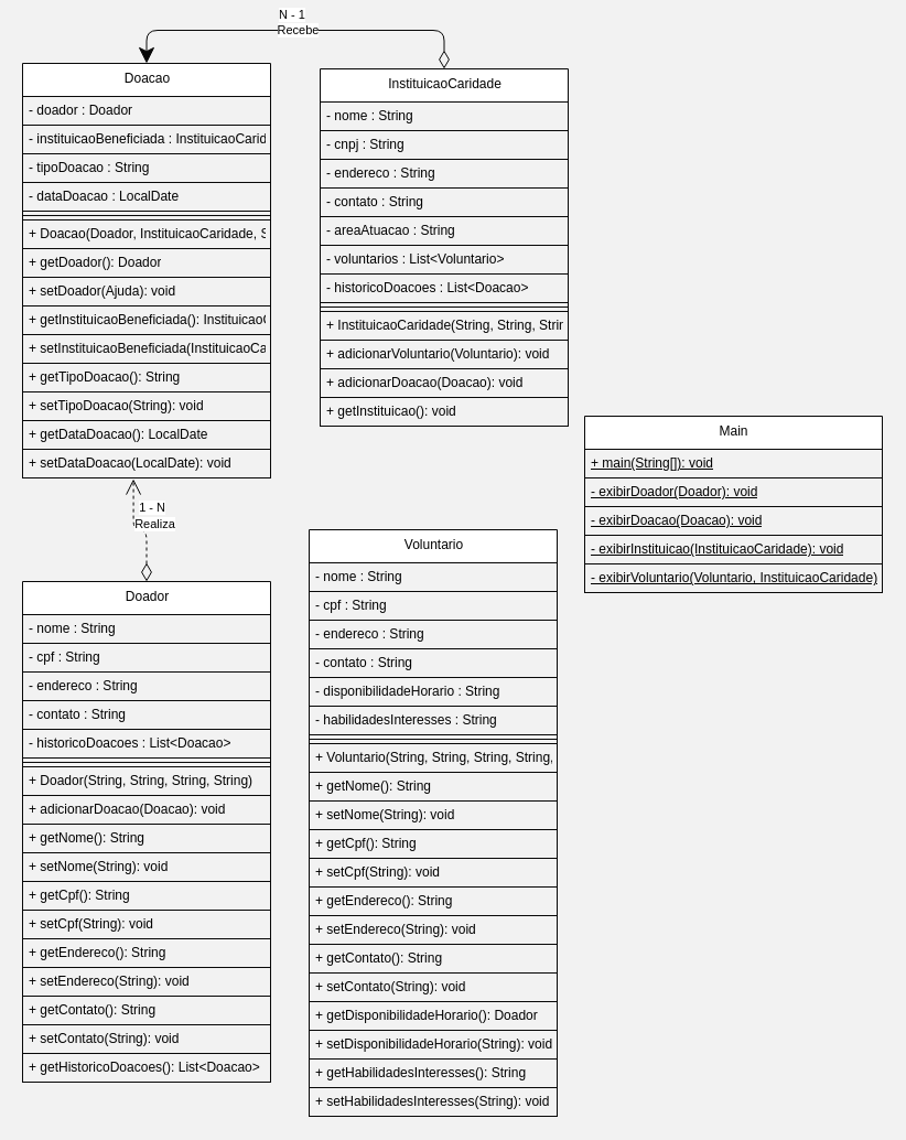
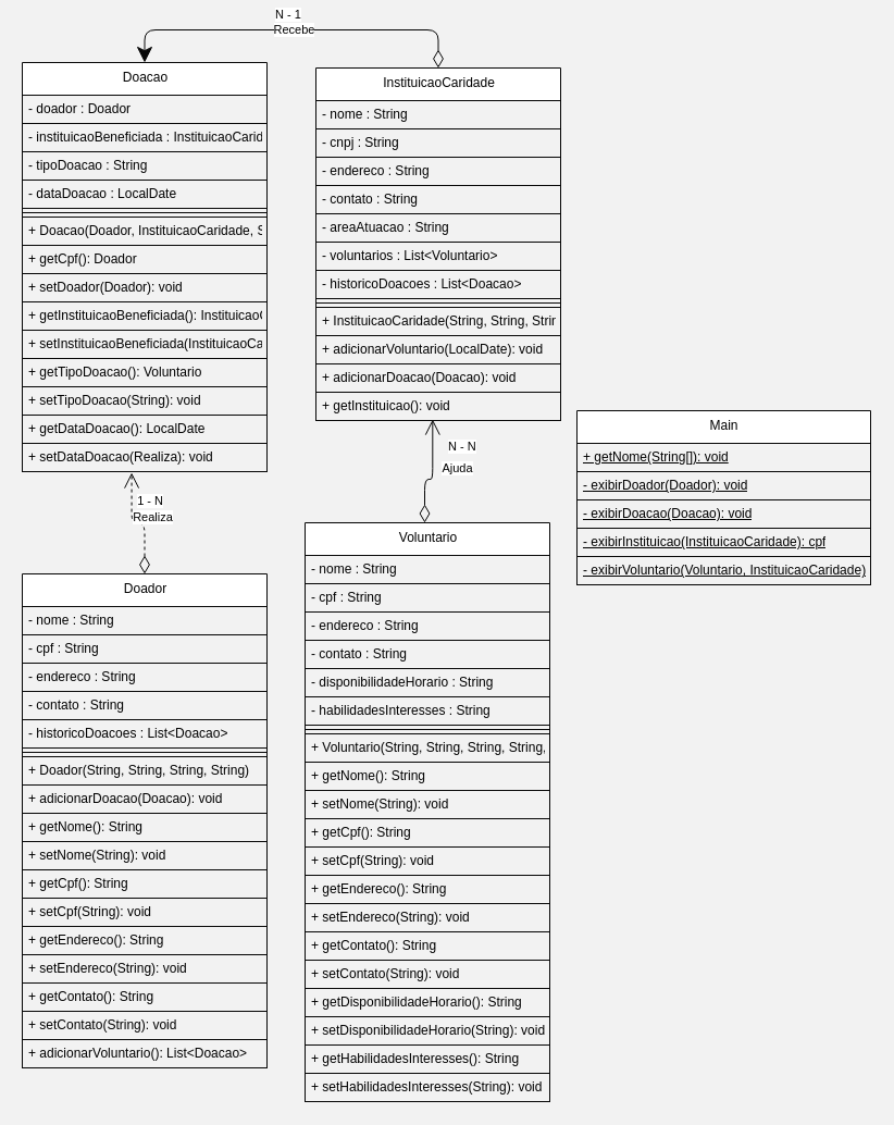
- <mxCell id="15" value="+ getDoador(): Doador" style="text;html=1;strokeColor=#080808;fillColor=none;align=left;verticalAlign=middle;spacingLeft=4;spacingRight=4;overflow=hidden;rotatable=0;points=[[0,0.5],[1,0.5]];portConstraint=eastwest;shadow=0;" parent="8" vertex="1"><mxGeometry y="168" width="225" height="26" as="geometry" /></mxCell>
+ <mxCell id="15" value="+ getCpf(): Doador" style="text;html=1;strokeColor=#080808;fillColor=none;align=left;verticalAlign=middle;spacingLeft=4;spacingRight=4;overflow=hidden;rotatable=0;points=[[0,0.5],[1,0.5]];portConstraint=eastwest;shadow=0;" parent="8" vertex="1"><mxGeometry y="168" width="225" height="26" as="geometry" /></mxCell>
- <mxCell id="16" value="+ setDoador(Ajuda): void" style="text;html=1;strokeColor=#080808;fillColor=none;align=left;verticalAlign=middle;spacingLeft=4;spacingRight=4;overflow=hidden;rotatable=0;points=[[0,0.5],[1,0.5]];portConstraint=eastwest;shadow=0;" parent="8" vertex="1"><mxGeometry y="194" width="225" height="26" as="geometry" /></mxCell>
+ <mxCell id="16" value="+ setDoador(Doador): void" style="text;html=1;strokeColor=#080808;fillColor=none;align=left;verticalAlign=middle;spacingLeft=4;spacingRight=4;overflow=hidden;rotatable=0;points=[[0,0.5],[1,0.5]];portConstraint=eastwest;shadow=0;" parent="8" vertex="1"><mxGeometry y="194" width="225" height="26" as="geometry" /></mxCell>
- <mxCell id="51" value="+ adicionarVoluntario(Voluntario): void" style="text;html=1;strokeColor=#080808;fillColor=none;align=left;verticalAlign=middle;spacingLeft=4;spacingRight=4;overflow=hidden;rotatable=0;points=[[0,0.5],[1,0.5]];portConstraint=eastwest;shadow=0;" parent="41" vertex="1"><mxGeometry y="246" width="225" height="26" as="geometry" /></mxCell>
+ <mxCell id="51" value="+ adicionarVoluntario(LocalDate): void" style="text;html=1;strokeColor=#080808;fillColor=none;align=left;verticalAlign=middle;spacingLeft=4;spacingRight=4;overflow=hidden;rotatable=0;points=[[0,0.5],[1,0.5]];portConstraint=eastwest;shadow=0;" parent="41" vertex="1"><mxGeometry y="246" width="225" height="26" as="geometry" /></mxCell>
- <mxCell id="19" value="+ getTipoDoacao(): String" style="text;html=1;strokeColor=#080808;fillColor=none;align=left;verticalAlign=middle;spacingLeft=4;spacingRight=4;overflow=hidden;rotatable=0;points=[[0,0.5],[1,0.5]];portConstraint=eastwest;shadow=0;" parent="8" vertex="1"><mxGeometry y="272" width="225" height="26" as="geometry" /></mxCell>
+ <mxCell id="19" value="+ getTipoDoacao(): Voluntario" style="text;html=1;strokeColor=#080808;fillColor=none;align=left;verticalAlign=middle;spacingLeft=4;spacingRight=4;overflow=hidden;rotatable=0;points=[[0,0.5],[1,0.5]];portConstraint=eastwest;shadow=0;" parent="8" vertex="1"><mxGeometry y="272" width="225" height="26" as="geometry" /></mxCell>
- <mxCell id="22" value="+ setDataDoacao(LocalDate): void" style="text;html=1;strokeColor=#080808;fillColor=none;align=left;verticalAlign=middle;spacingLeft=4;spacingRight=4;overflow=hidden;rotatable=0;points=[[0,0.5],[1,0.5]];portConstraint=eastwest;shadow=0;" parent="8" vertex="1"><mxGeometry y="350" width="225" height="26" as="geometry" /></mxCell>
+ <mxCell id="22" value="+ setDataDoacao(Realiza): void" style="text;html=1;strokeColor=#080808;fillColor=none;align=left;verticalAlign=middle;spacingLeft=4;spacingRight=4;overflow=hidden;rotatable=0;points=[[0,0.5],[1,0.5]];portConstraint=eastwest;shadow=0;" parent="8" vertex="1"><mxGeometry y="350" width="225" height="26" as="geometry" /></mxCell>
- <mxCell id="3" value="+ main(String[]): void" style="text;html=1;strokeColor=#080808;fillColor=none;align=left;verticalAlign=middle;spacingLeft=4;spacingRight=4;overflow=hidden;rotatable=0;points=[[0,0.5],[1,0.5]];portConstraint=eastwest;fontStyle=4;shadow=0;" parent="2" vertex="1"><mxGeometry y="30" width="270" height="26" as="geometry" /></mxCell>
+ <mxCell id="3" value="+ getNome(String[]): void" style="text;html=1;strokeColor=#080808;fillColor=none;align=left;verticalAlign=middle;spacingLeft=4;spacingRight=4;overflow=hidden;rotatable=0;points=[[0,0.5],[1,0.5]];portConstraint=eastwest;fontStyle=4;shadow=0;" parent="2" vertex="1"><mxGeometry y="30" width="270" height="26" as="geometry" /></mxCell>
+ <mxCell id="79" value="Ajuda" style="endArrow=open;html=1;endSize=12;startArrow=diamondThin;startSize=14;startFill=0;edgeStyle=orthogonalEdgeStyle;exitX=0.489;exitY=0;exitDx=0;exitDy=0;exitPerimeter=0;entryX=0.477;entryY=0.962;entryDx=0;entryDy=0;entryPerimeter=0;strokeColor=#080808;shadow=0;" parent="1" source="54" target="53" edge="1"><mxGeometry x="0.121" y="-23" relative="1" as="geometry"><mxPoint x="400" y="410.8" as="sourcePoint" /><mxPoint x="560" y="410.8" as="targetPoint" /><Array as="points"><mxPoint x="390" y="433" /><mxPoint x="397" y="433" /></Array><mxPoint as="offset" /></mxGeometry></mxCell>
+ <mxCell id="80" value="N - N" style="edgeLabel;resizable=0;html=1;align=left;verticalAlign=top;strokeColor=#080808;shadow=0;" parent="79" connectable="0" vertex="1"><mxGeometry x="-1" relative="1" as="geometry"><mxPoint x="20" y="-83" as="offset" /></mxGeometry></mxCell>
- <mxCell id="6" value="- exibirInstituicao(InstituicaoCaridade): void" style="text;html=1;strokeColor=#080808;fillColor=none;align=left;verticalAlign=middle;spacingLeft=4;spacingRight=4;overflow=hidden;rotatable=0;points=[[0,0.5],[1,0.5]];portConstraint=eastwest;fontStyle=4;shadow=0;" parent="2" vertex="1"><mxGeometry y="108" width="270" height="26" as="geometry" /></mxCell>
+ <mxCell id="6" value="- exibirInstituicao(InstituicaoCaridade): cpf" style="text;html=1;strokeColor=#080808;fillColor=none;align=left;verticalAlign=middle;spacingLeft=4;spacingRight=4;overflow=hidden;rotatable=0;points=[[0,0.5],[1,0.5]];portConstraint=eastwest;fontStyle=4;shadow=0;" parent="2" vertex="1"><mxGeometry y="108" width="270" height="26" as="geometry" /></mxCell>
- <mxCell id="71" value="+ getDisponibilidadeHorario(): Doador" style="text;html=1;strokeColor=#080808;fillColor=none;align=left;verticalAlign=middle;spacingLeft=4;spacingRight=4;overflow=hidden;rotatable=0;points=[[0,0.5],[1,0.5]];portConstraint=eastwest;shadow=0;" parent="54" vertex="1"><mxGeometry y="428" width="225" height="26" as="geometry" /></mxCell>
+ <mxCell id="71" value="+ getDisponibilidadeHorario(): String" style="text;html=1;strokeColor=#080808;fillColor=none;align=left;verticalAlign=middle;spacingLeft=4;spacingRight=4;overflow=hidden;rotatable=0;points=[[0,0.5],[1,0.5]];portConstraint=eastwest;shadow=0;" parent="54" vertex="1"><mxGeometry y="428" width="225" height="26" as="geometry" /></mxCell>
- <mxCell id="40" value="+ getHistoricoDoacoes(): List&lt;Doacao&gt;&amp;lt;Doacao&amp;gt;" style="text;html=1;strokeColor=#080808;fillColor=none;align=left;verticalAlign=middle;spacingLeft=4;spacingRight=4;overflow=hidden;rotatable=0;points=[[0,0.5],[1,0.5]];portConstraint=eastwest;shadow=0;" parent="23" vertex="1"><mxGeometry y="428" width="225" height="26" as="geometry" /></mxCell>
+ <mxCell id="40" value="+ adicionarVoluntario(): List&lt;Doacao&gt;&amp;lt;Doacao&amp;gt;" style="text;html=1;strokeColor=#080808;fillColor=none;align=left;verticalAlign=middle;spacingLeft=4;spacingRight=4;overflow=hidden;rotatable=0;points=[[0,0.5],[1,0.5]];portConstraint=eastwest;shadow=0;" parent="23" vertex="1"><mxGeometry y="428" width="225" height="26" as="geometry" /></mxCell>
